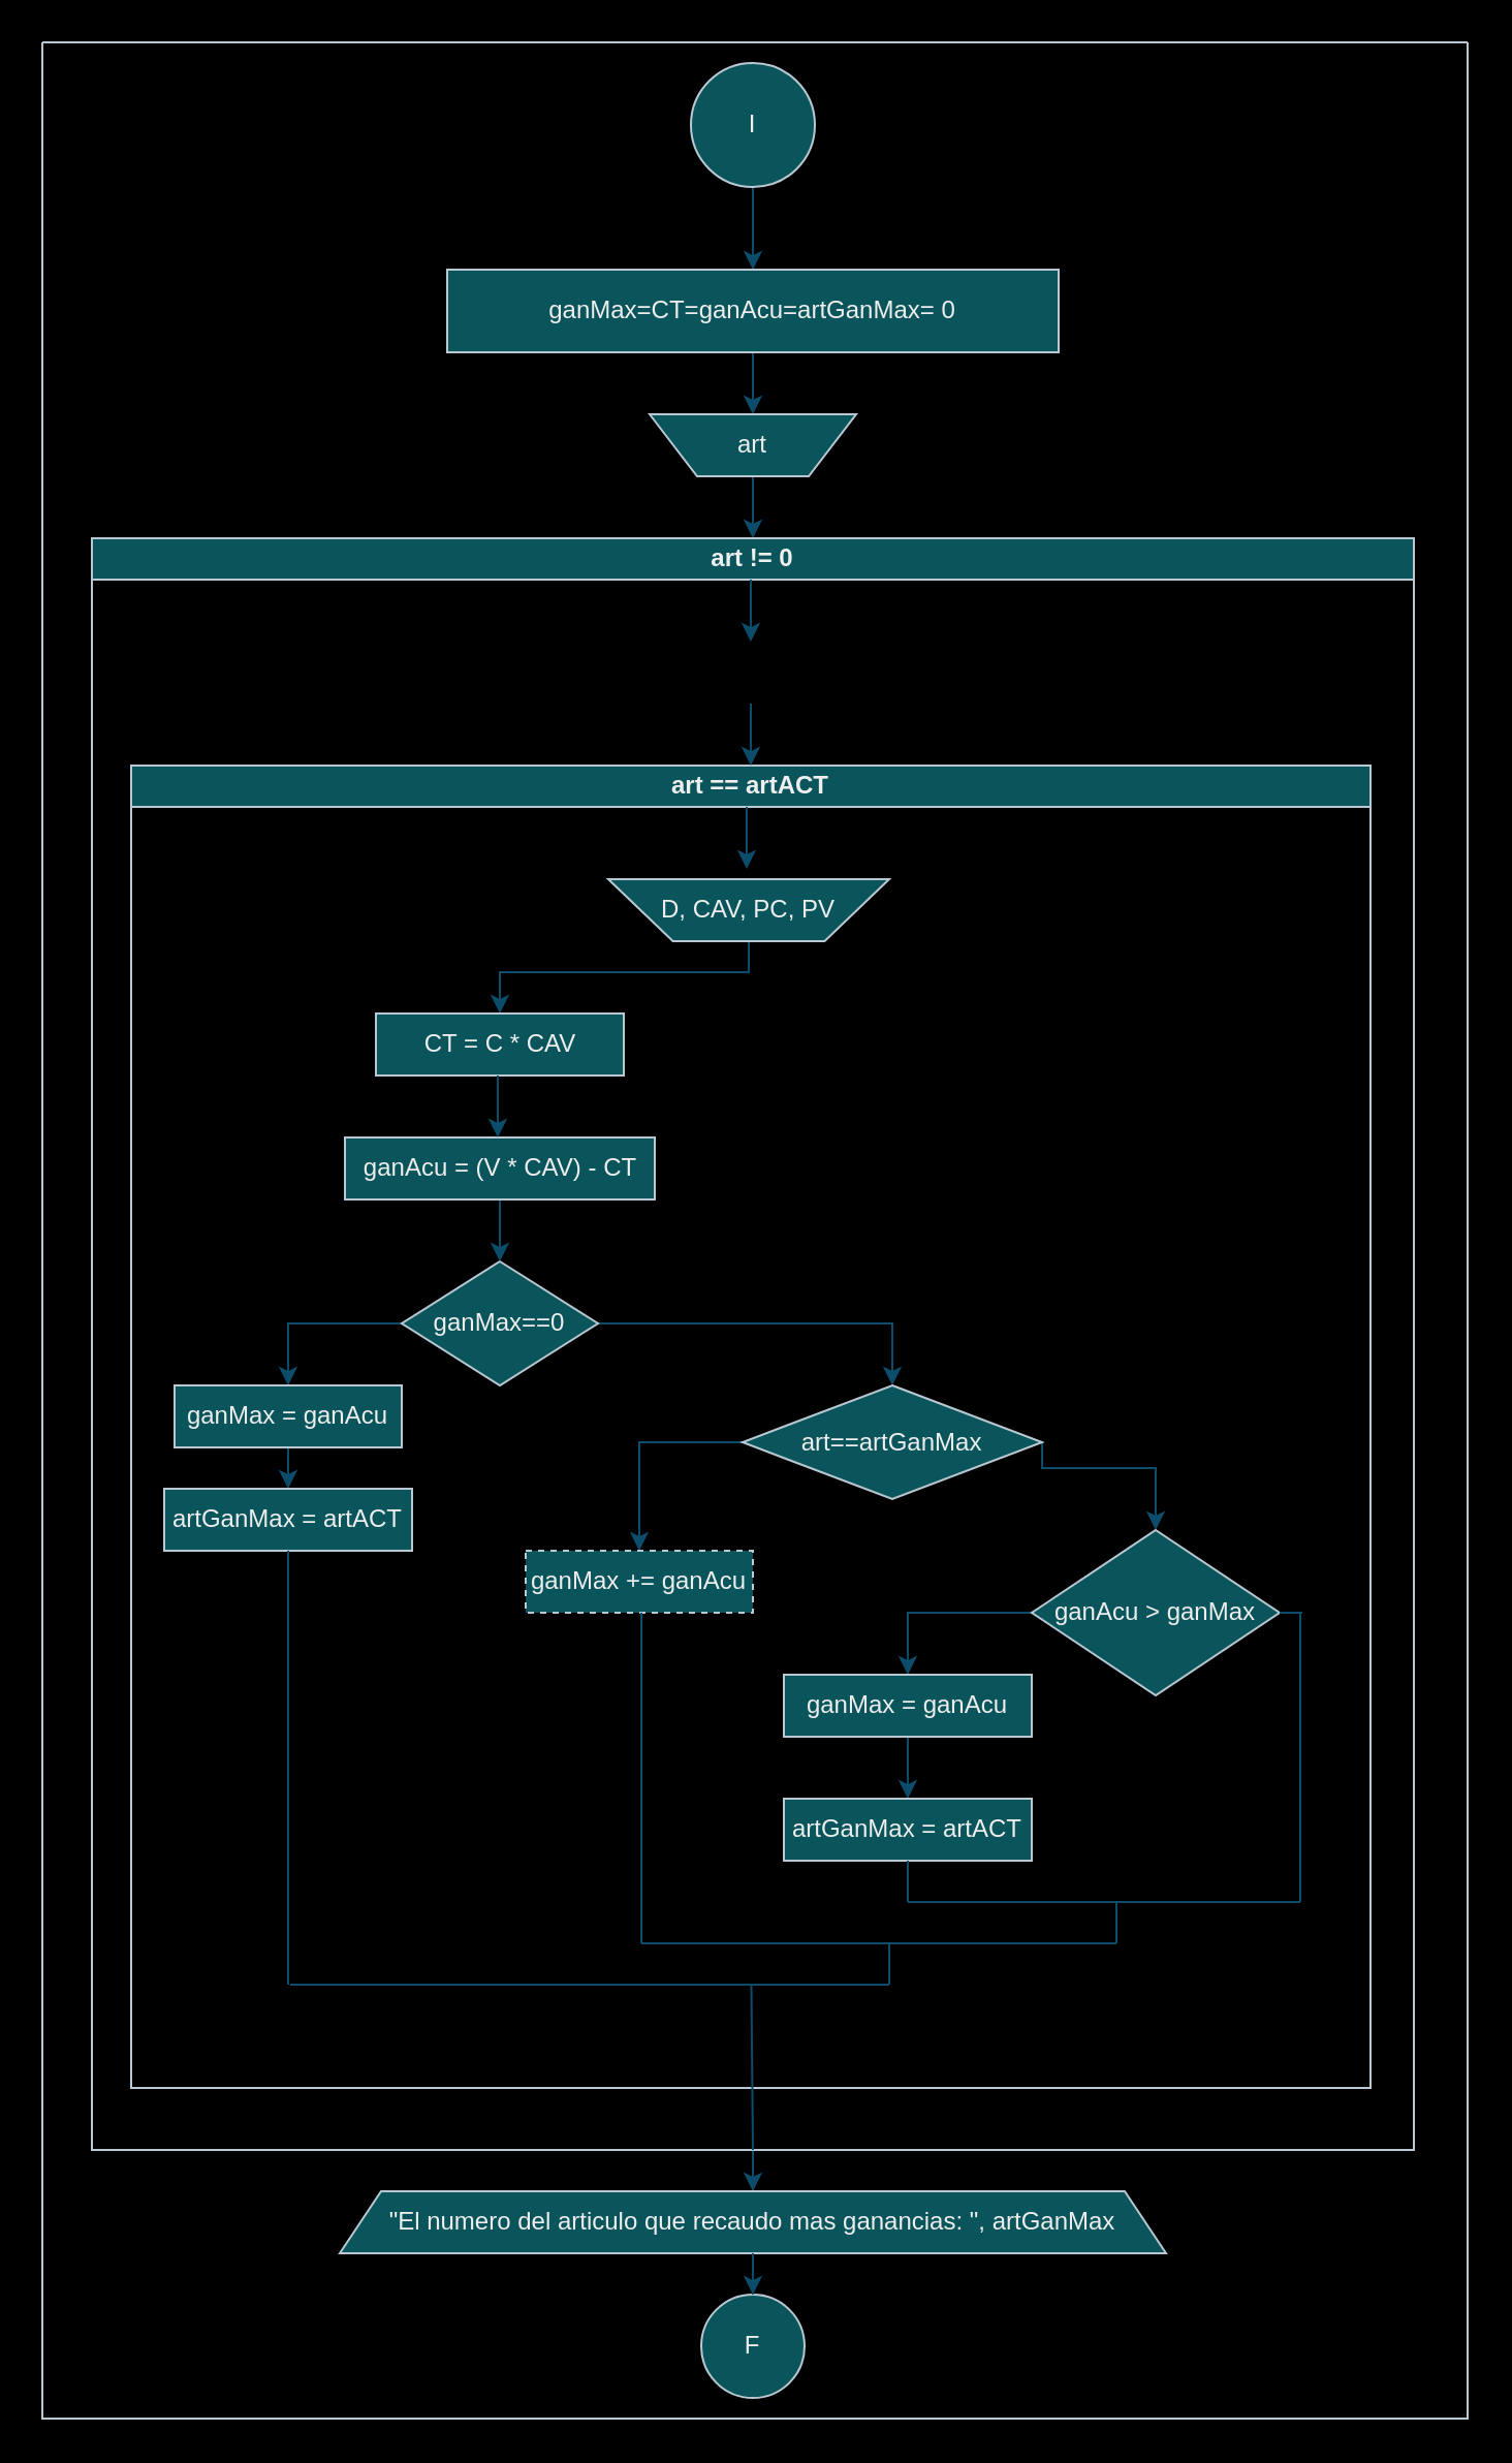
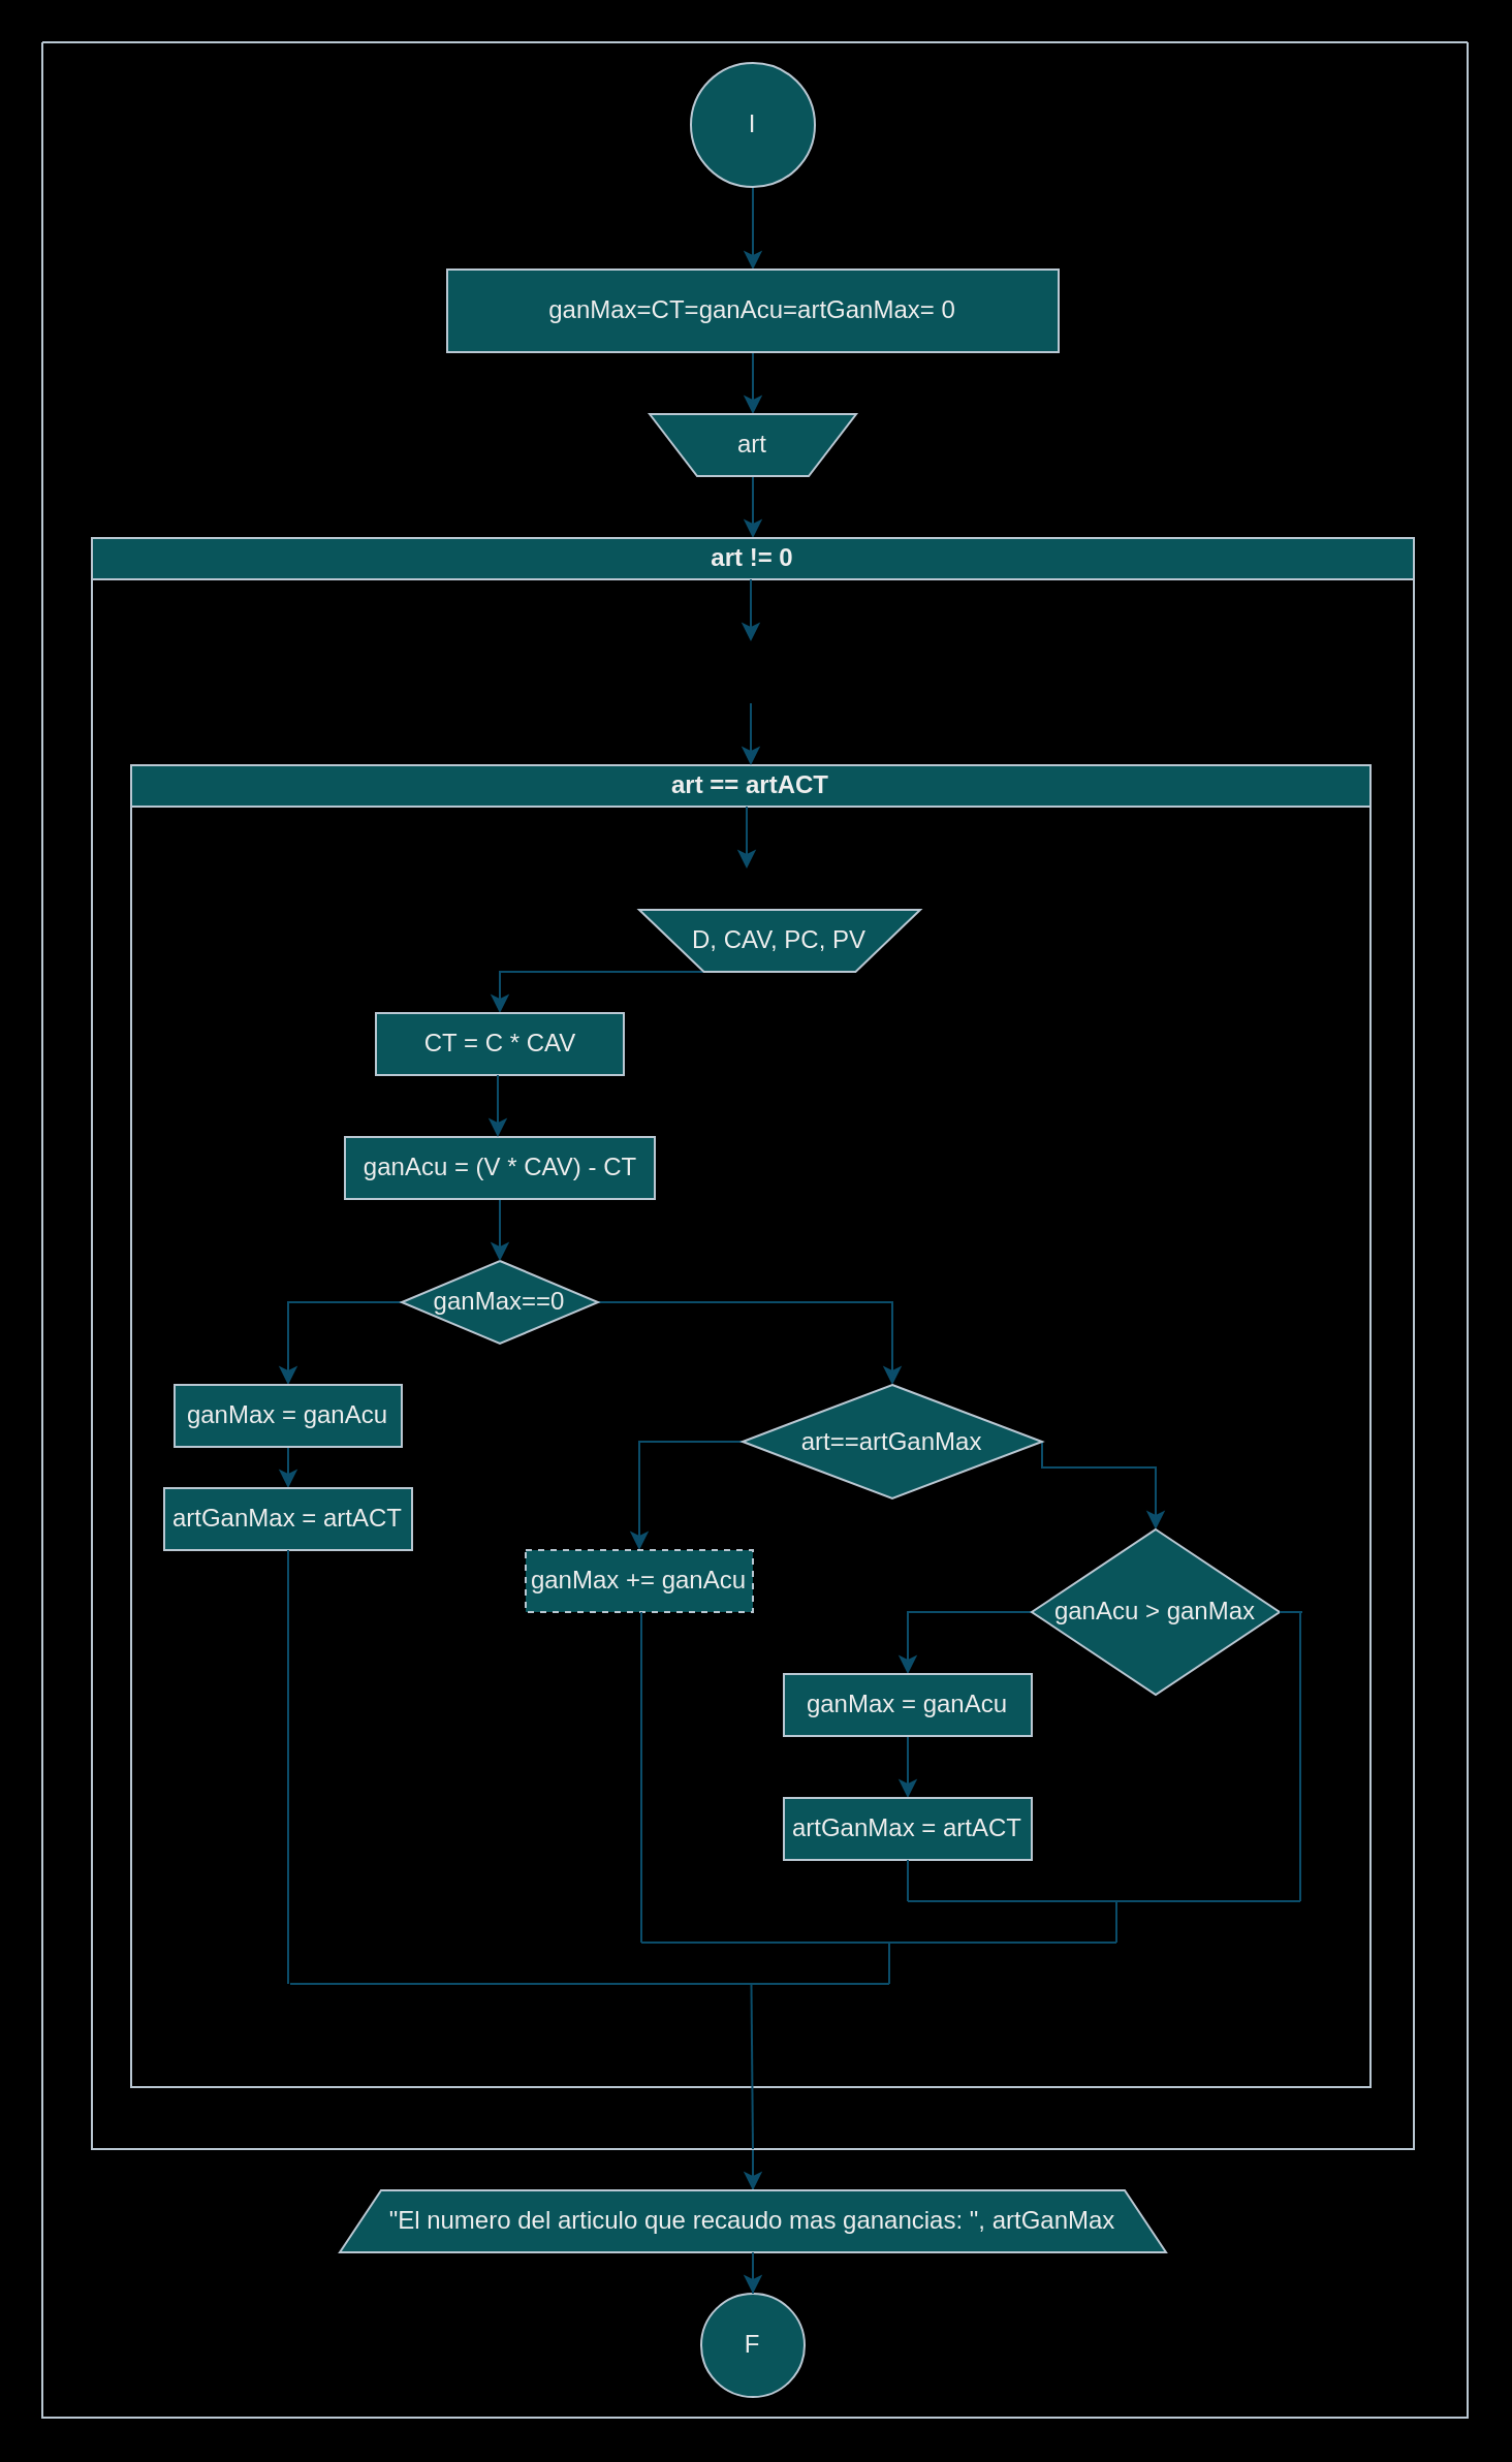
- <mxCell id="12" value="D, CAV, PC, PV" style="verticalLabelPosition=middle;verticalAlign=middle;html=1;shape=trapezoid;perimeter=trapezoidPerimeter;whiteSpace=wrap;size=0.23;arcSize=10;flipV=1;labelPosition=center;align=center;labelBackgroundColor=none;fillColor=#09555B;strokeColor=#BAC8D3;fontColor=#EEEEEE;" parent="10" vertex="1"><mxGeometry x="231" y="55" width="136" height="30" as="geometry" /></mxCell>
+ <mxCell id="12" value="D, CAV, PC, PV" style="verticalLabelPosition=middle;verticalAlign=middle;html=1;shape=trapezoid;perimeter=trapezoidPerimeter;whiteSpace=wrap;size=0.23;arcSize=10;flipV=1;labelPosition=center;align=center;labelBackgroundColor=none;fillColor=#09555B;strokeColor=#BAC8D3;fontColor=#EEEEEE;" parent="10" vertex="1"><mxGeometry x="246" y="70" width="136" height="30" as="geometry" /></mxCell>
- <mxCell id="16" value="ganMax==0" style="rhombus;whiteSpace=wrap;html=1;labelBackgroundColor=none;fillColor=#09555B;strokeColor=#BAC8D3;fontColor=#EEEEEE;" parent="10" vertex="1"><mxGeometry x="131" y="240" width="95" height="60" as="geometry" /></mxCell>
+ <mxCell id="16" value="ganMax==0" style="rhombus;whiteSpace=wrap;html=1;labelBackgroundColor=none;fillColor=#09555B;strokeColor=#BAC8D3;fontColor=#EEEEEE;" parent="10" vertex="1"><mxGeometry x="131" y="240" width="95" height="40" as="geometry" /></mxCell>
